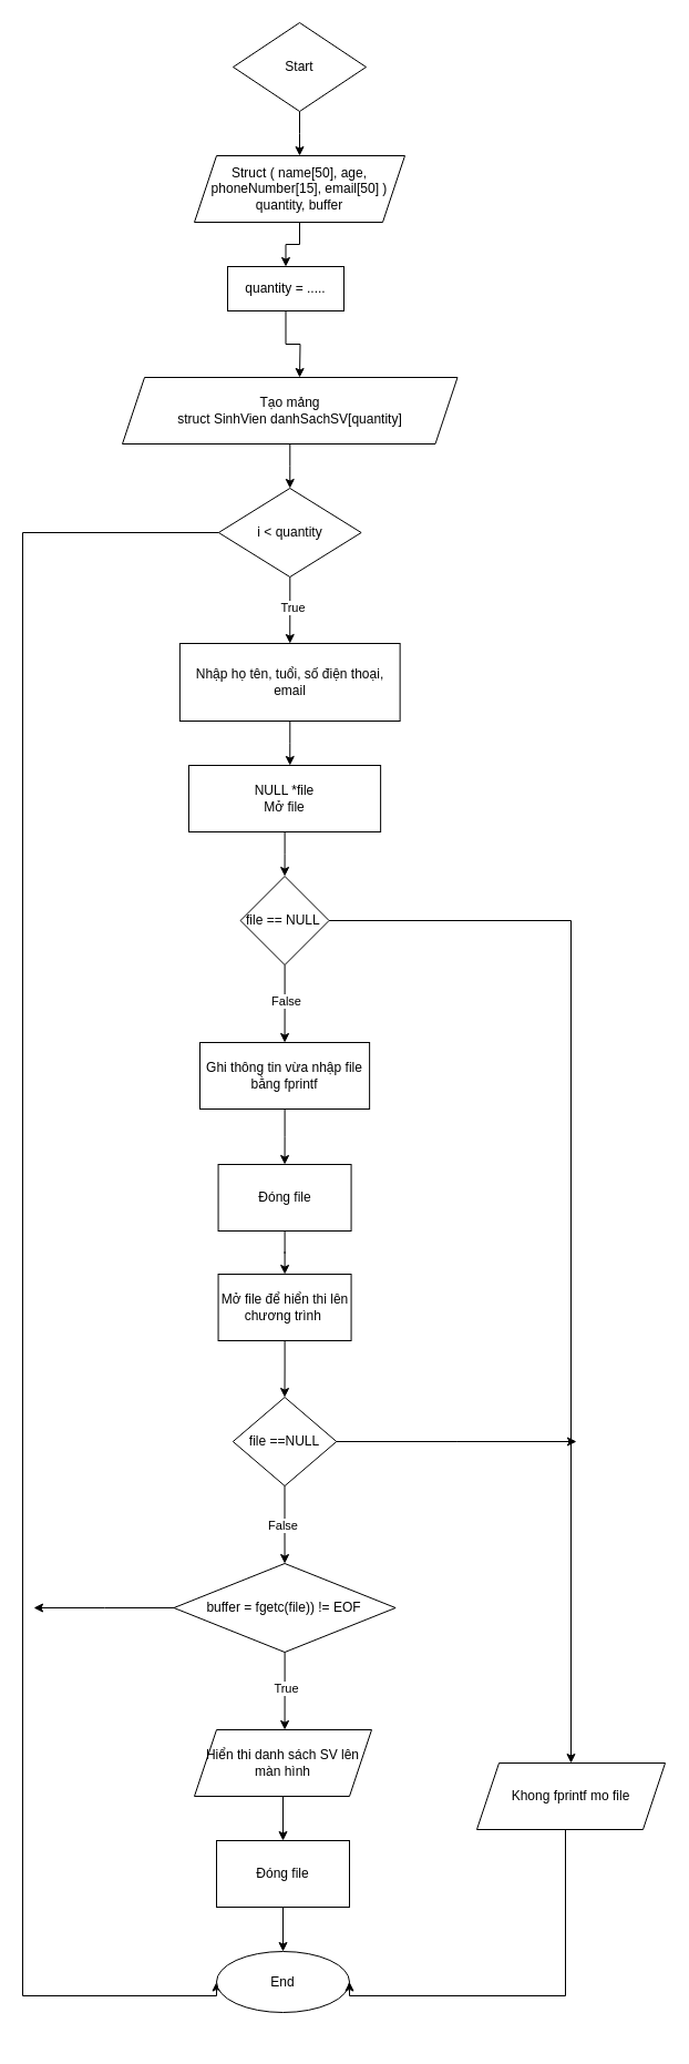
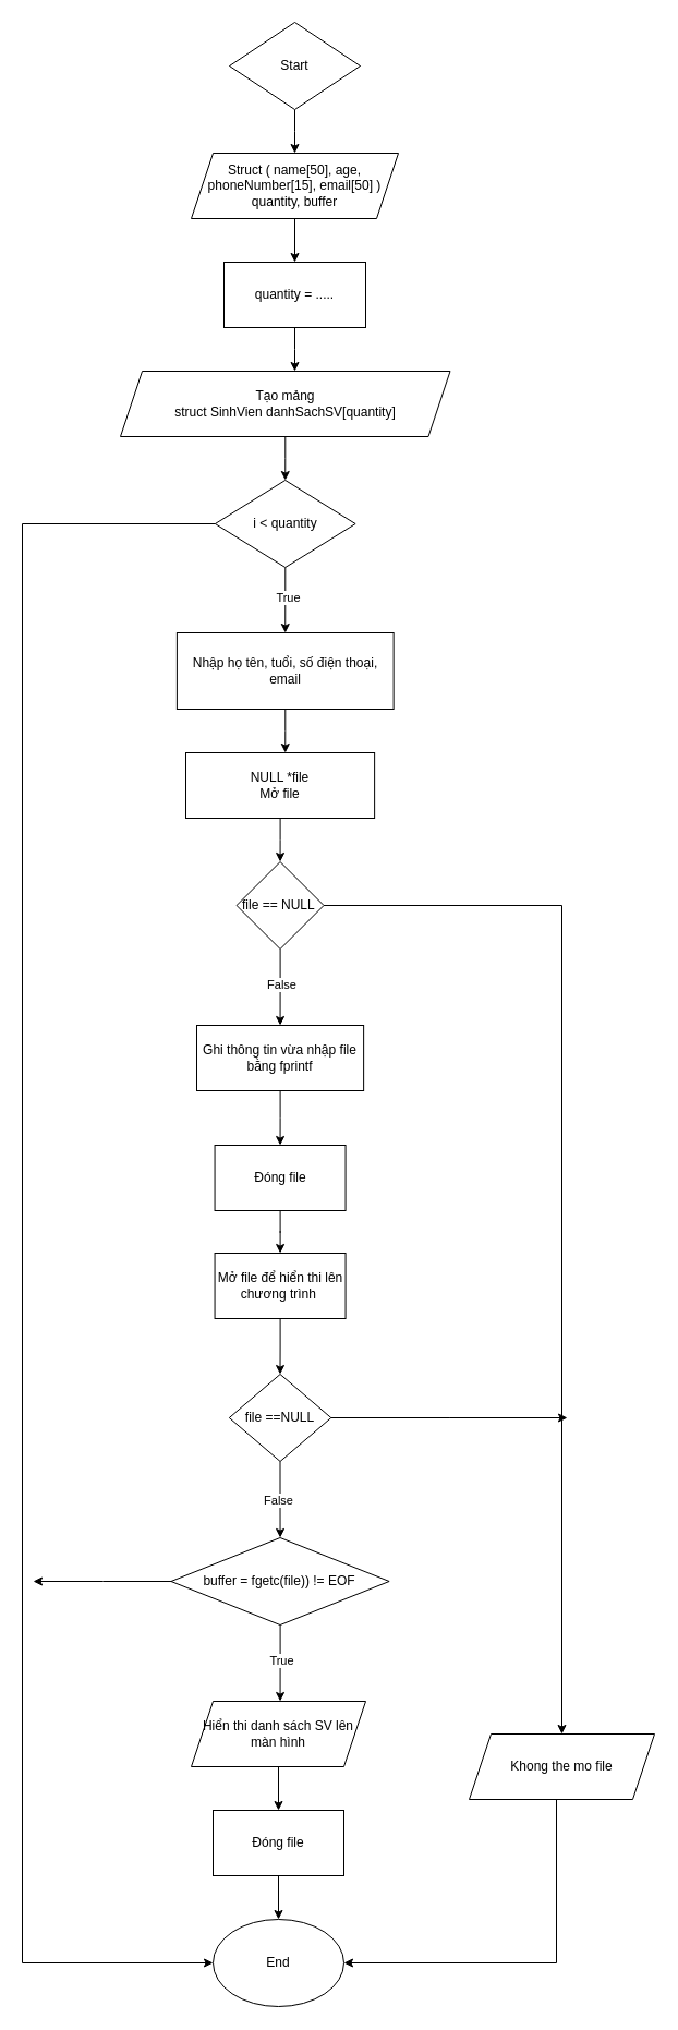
- <mxCell id="7" value="quantity = ....." style="rounded=0;whiteSpace=wrap;html=1;" vertex="1" parent="1"><mxGeometry x="205" y="240" width="105" height="40" as="geometry" /></mxCell>
+ <mxCell id="7" value="quantity = ....." style="rounded=0;whiteSpace=wrap;html=1;" vertex="1" parent="1"><mxGeometry x="205" y="240" width="130" height="60" as="geometry" /></mxCell>
- <mxCell id="42" value="Khong fprintf mo file" style="shape=parallelogram;perimeter=parallelogramPerimeter;whiteSpace=wrap;html=1;fixedSize=1;" vertex="1" parent="1"><mxGeometry x="430" y="1590" width="170" height="60" as="geometry" /></mxCell>
+ <mxCell id="42" value="Khong the mo file" style="shape=parallelogram;perimeter=parallelogramPerimeter;whiteSpace=wrap;html=1;fixedSize=1;" vertex="1" parent="1"><mxGeometry x="430" y="1590" width="170" height="60" as="geometry" /></mxCell>
- <mxCell id="40" value="End" style="ellipse;whiteSpace=wrap;html=1;" vertex="1" parent="1"><mxGeometry x="195" y="1760" width="120" height="55" as="geometry" /></mxCell>
+ <mxCell id="40" value="End" style="ellipse;whiteSpace=wrap;html=1;" vertex="1" parent="1"><mxGeometry x="195" y="1760" width="120" height="80" as="geometry" /></mxCell>
